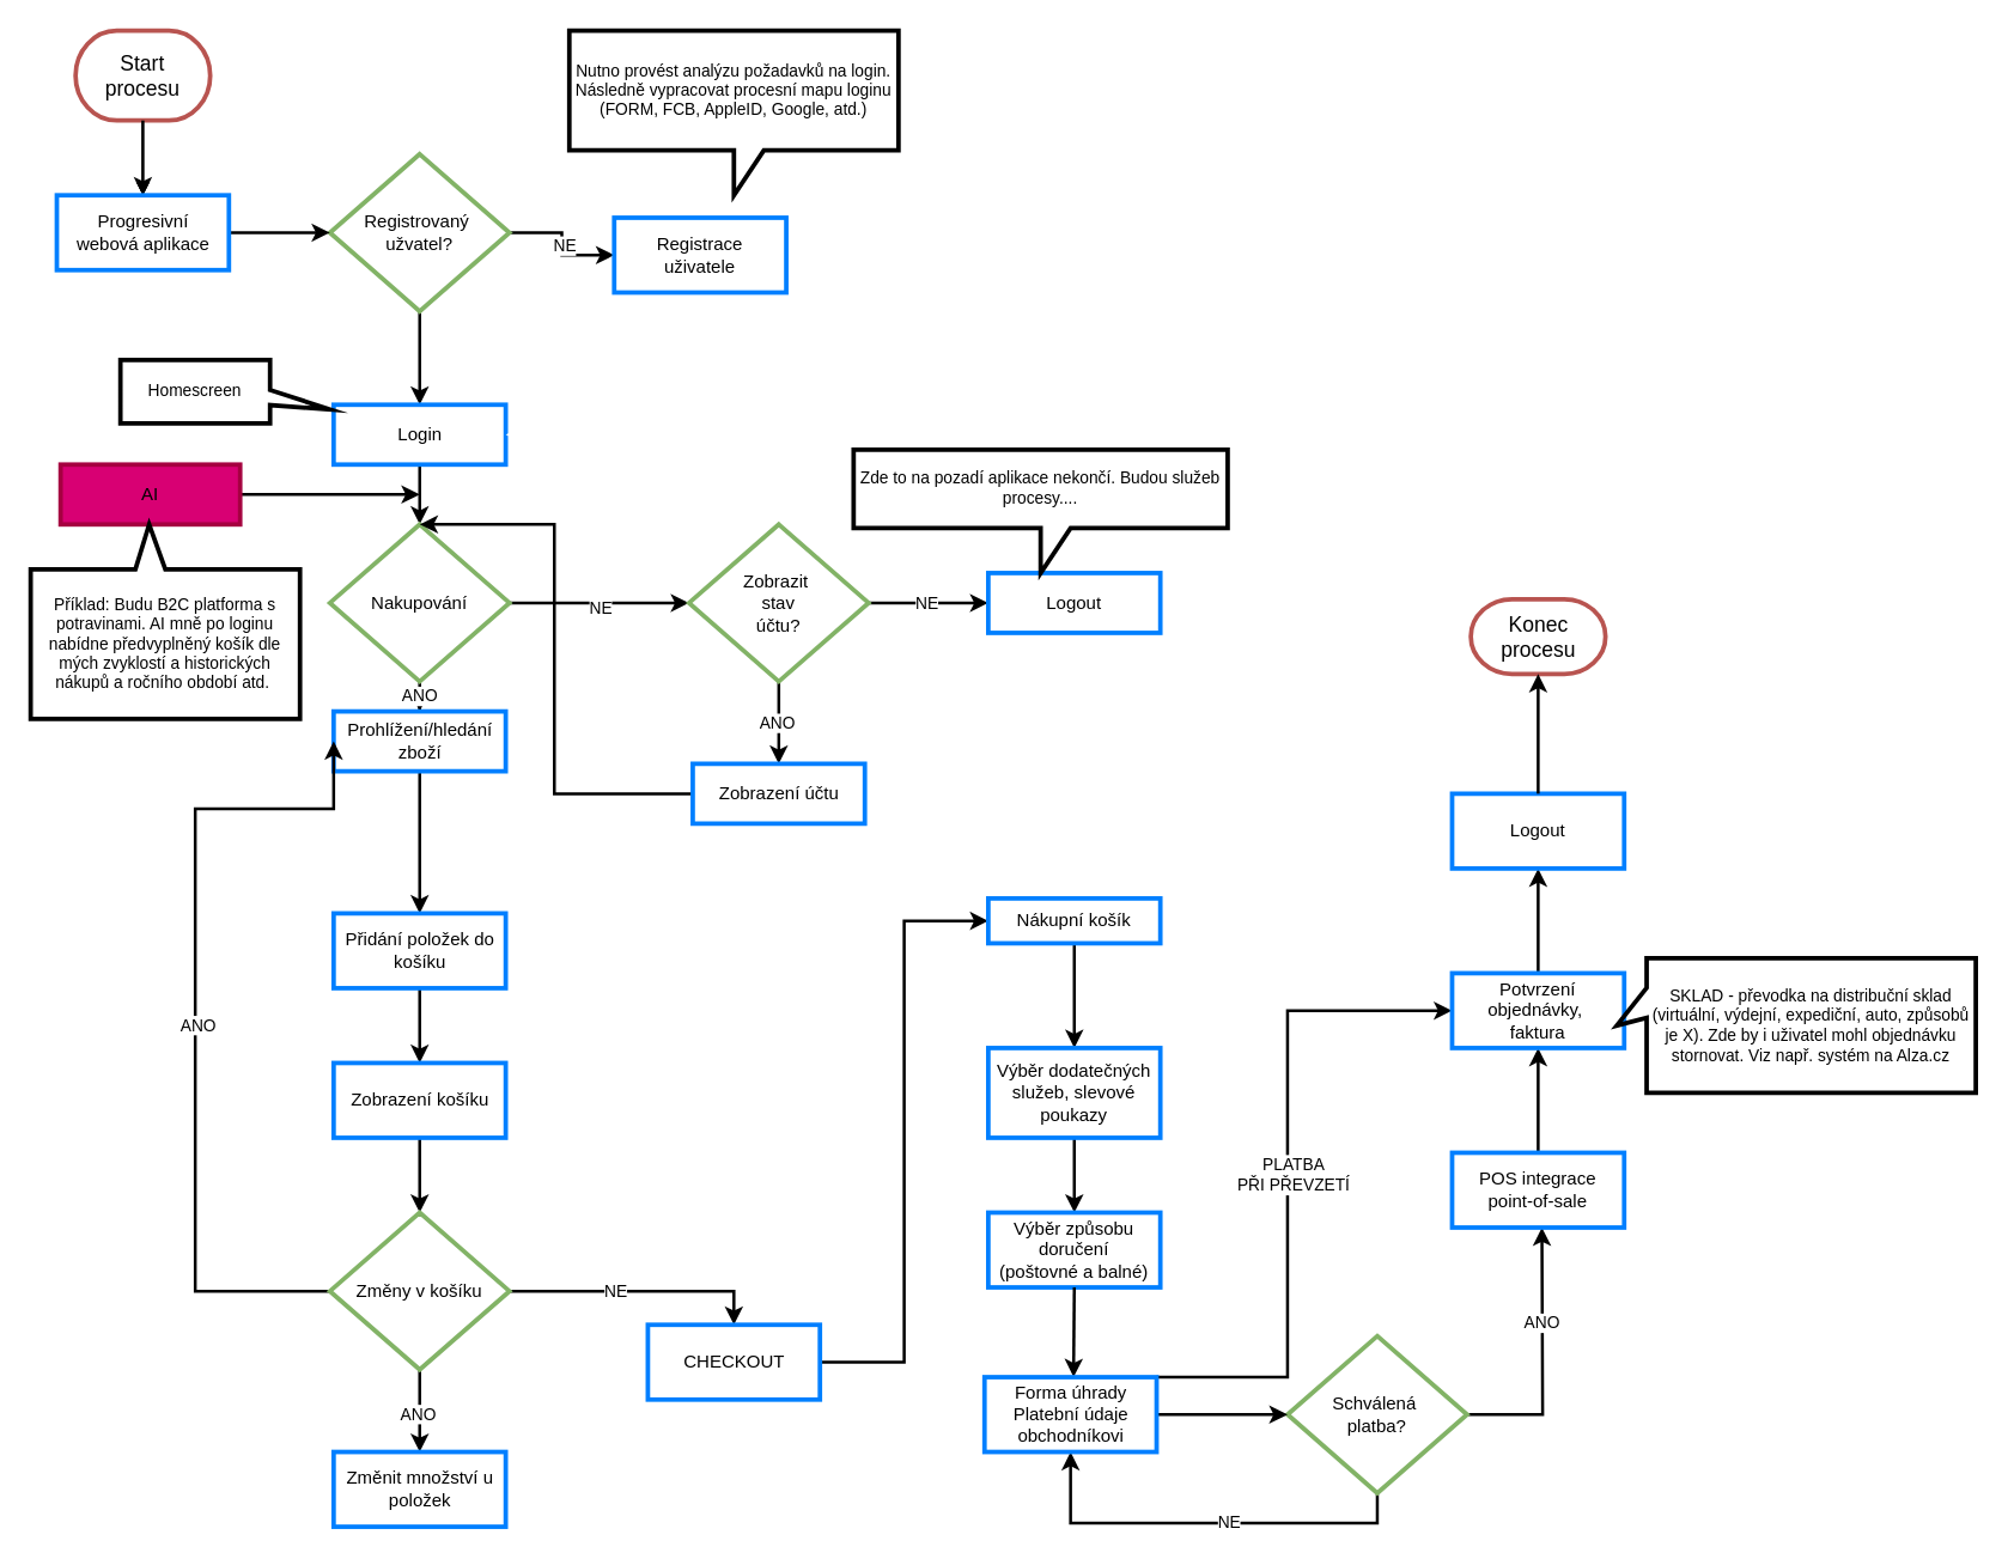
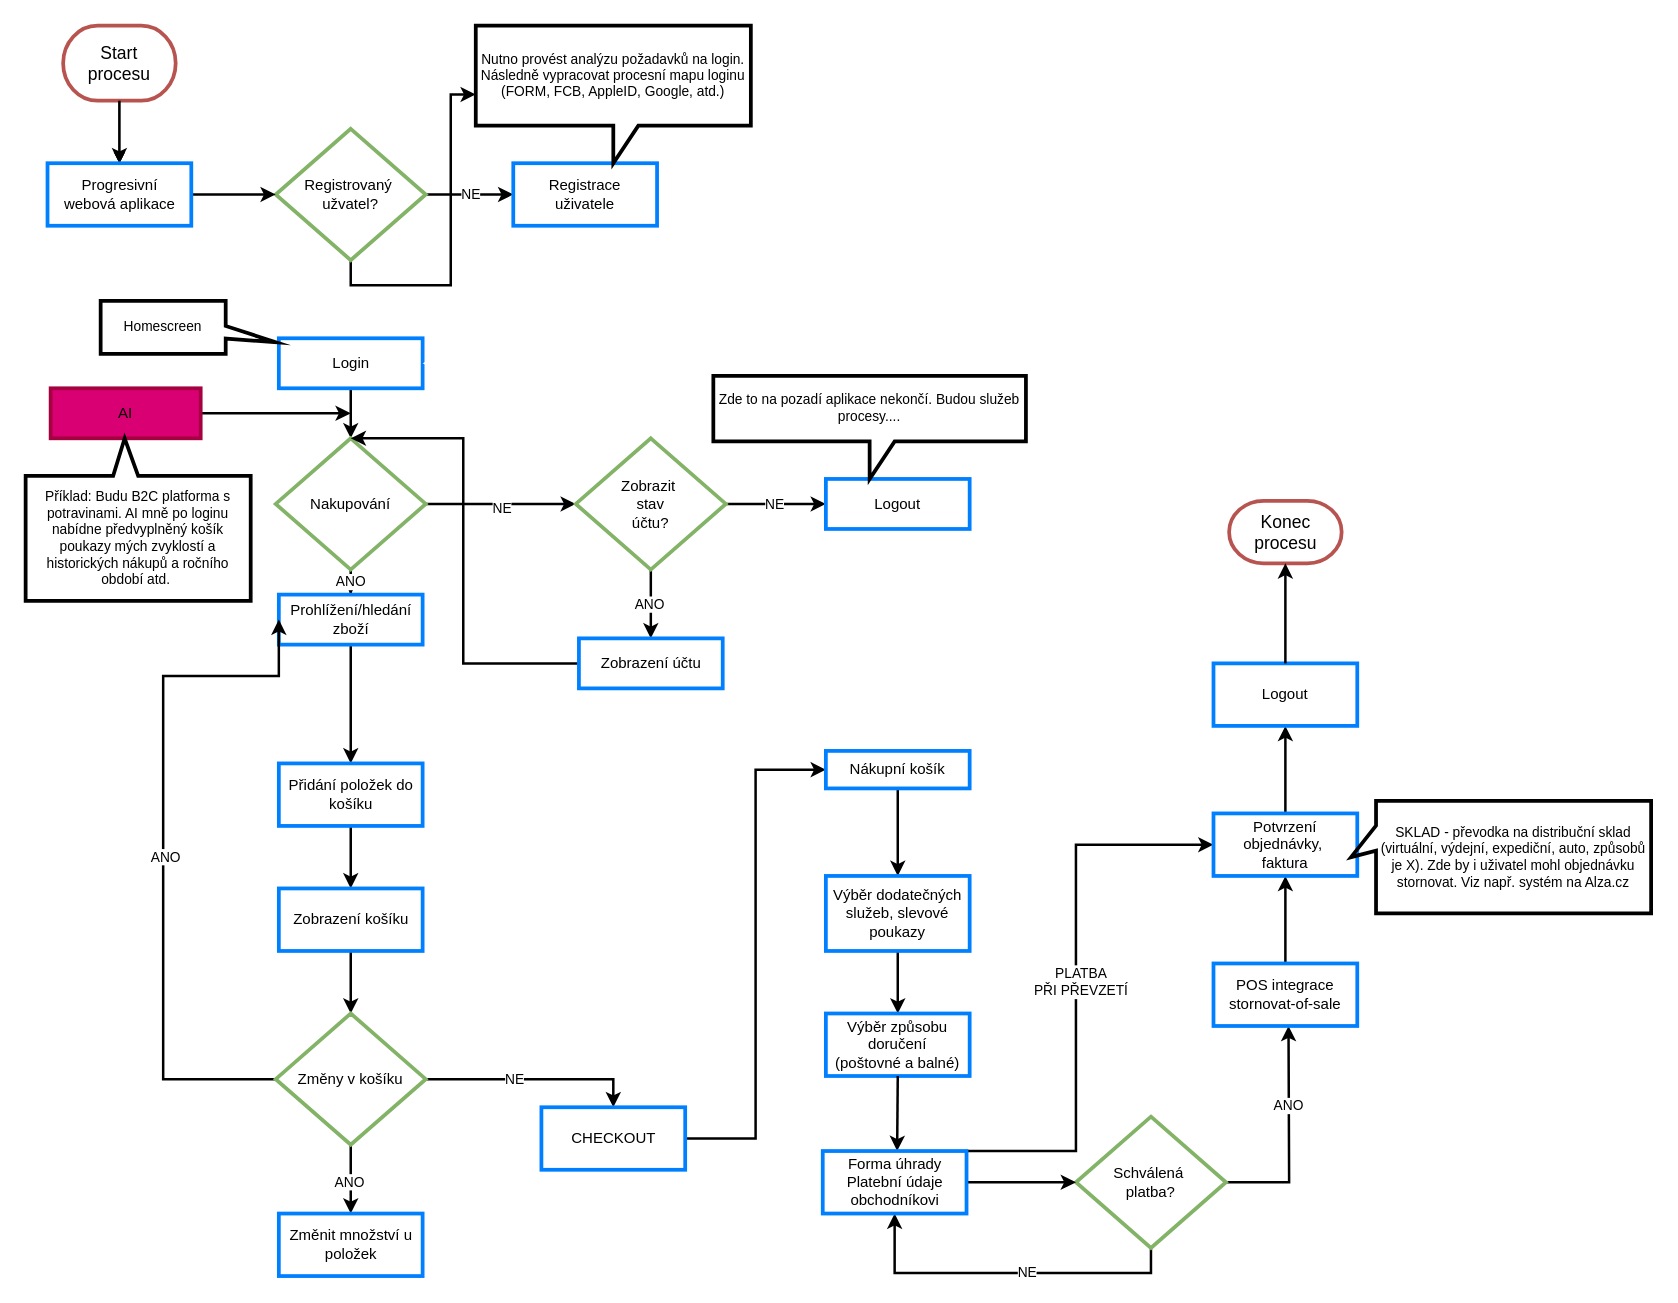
- <mxCell id="16" value="&lt;font&gt;&lt;span style=&quot;caret-color: rgb(255, 255, 255);&quot;&gt;Registrace &lt;br&gt;uživatele&lt;/span&gt;&lt;/font&gt;" style="whiteSpace=wrap;html=1;fillColor=none;strokeColor=#007FFF;strokeWidth=3;fillStyle=auto;fontColor=#000000;" parent="1" vertex="1"><mxGeometry x="410" y="145" width="115" height="50" as="geometry" /></mxCell>
+ <mxCell id="16" value="&lt;font&gt;&lt;span style=&quot;caret-color: rgb(255, 255, 255);&quot;&gt;Registrace &lt;br&gt;uživatele&lt;/span&gt;&lt;/font&gt;" style="whiteSpace=wrap;html=1;fillColor=none;strokeColor=#007FFF;strokeWidth=3;fillStyle=auto;fontColor=#000000;" parent="1" vertex="1"><mxGeometry x="410" y="130" width="115" height="50" as="geometry" /></mxCell>
- <mxCell id="8" style="edgeStyle=orthogonalEdgeStyle;rounded=0;orthogonalLoop=1;jettySize=auto;html=1;exitX=0.5;exitY=1;exitDx=0;exitDy=0;strokeWidth=2;" edge="1" parent="1" source="9" target="11"><mxGeometry relative="1" as="geometry" /></mxCell>
+ <mxCell id="8" style="edgeStyle=orthogonalEdgeStyle;rounded=0;orthogonalLoop=1;jettySize=auto;html=1;exitX=0.5;exitY=1;exitDx=0;exitDy=0;strokeWidth=2;" edge="1" parent="1" source="9" target="34"><mxGeometry relative="1" as="geometry" /></mxCell>
- <mxCell id="35" value="Příklad: Budu B2C platforma s potravinami. AI mně po loginu nabídne předvyplněný košík dle mých zvyklostí a historických nákupů a ročního období atd.&amp;nbsp;" style="shape=callout;whiteSpace=wrap;html=1;perimeter=calloutPerimeter;fontFamily=Helvetica;fontSize=11;fillColor=none;strokeColor=#000000;fontColor=#000000;strokeWidth=3;position2=0.56;direction=west;labelBackgroundColor=none;endArrow=classic;rounded=0;spacing=2;" parent="1" vertex="1"><mxGeometry x="20" y="350" width="180" height="130" as="geometry" /></mxCell>
+ <mxCell id="35" value="Příklad: Budu B2C platforma s potravinami. AI mně po loginu nabídne předvyplněný košík poukazy mých zvyklostí a historických nákupů a ročního období atd.&amp;nbsp;" style="shape=callout;whiteSpace=wrap;html=1;perimeter=calloutPerimeter;fontFamily=Helvetica;fontSize=11;fillColor=none;strokeColor=#000000;fontColor=#000000;strokeWidth=3;position2=0.56;direction=west;labelBackgroundColor=none;endArrow=classic;rounded=0;spacing=2;" parent="1" vertex="1"><mxGeometry x="20" y="350" width="180" height="130" as="geometry" /></mxCell>
- <mxCell id="68" value="&lt;font&gt;POS integrace&lt;br&gt;point-of-sale&lt;br&gt;&lt;/font&gt;" style="whiteSpace=wrap;html=1;fillColor=none;strokeColor=#007FFF;strokeWidth=3;fillStyle=auto;fontColor=#000000;" parent="1" vertex="1"><mxGeometry x="970" y="770" width="115" height="50" as="geometry" /></mxCell>
+ <mxCell id="68" value="&lt;font&gt;POS integrace&lt;br&gt;stornovat-of-sale&lt;br&gt;&lt;/font&gt;" style="whiteSpace=wrap;html=1;fillColor=none;strokeColor=#007FFF;strokeWidth=3;fillStyle=auto;fontColor=#000000;" parent="1" vertex="1"><mxGeometry x="970" y="770" width="115" height="50" as="geometry" /></mxCell>
